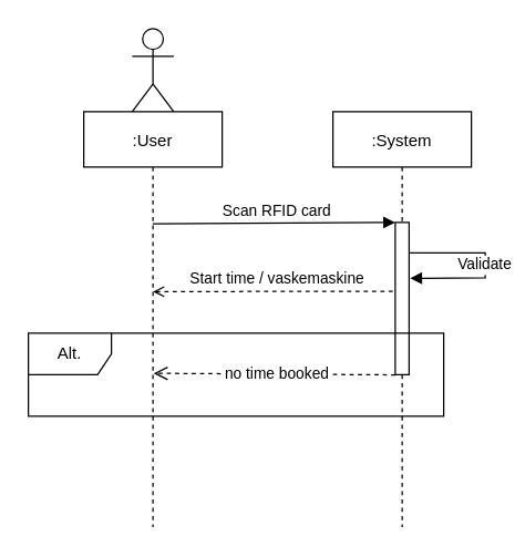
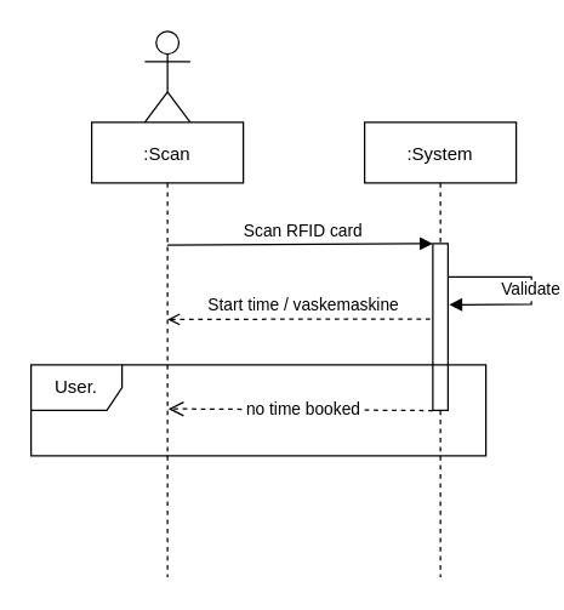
- <mxCell id="2" value=":User" style="shape=umlLifeline;perimeter=lifelinePerimeter;container=1;collapsible=0;recursiveResize=0;rounded=0;shadow=0;strokeWidth=1;" parent="1" vertex="1"><mxGeometry x="60" y="80" width="100" height="300" as="geometry" /></mxCell>
+ <mxCell id="2" value=":Scan" style="shape=umlLifeline;perimeter=lifelinePerimeter;container=1;collapsible=0;recursiveResize=0;rounded=0;shadow=0;strokeWidth=1;" parent="1" vertex="1"><mxGeometry x="60" y="80" width="100" height="300" as="geometry" /></mxCell>
- <mxCell id="10" value="Alt." style="shape=umlFrame;whiteSpace=wrap;html=1;" parent="1" vertex="1"><mxGeometry x="20" y="240" width="300" height="60" as="geometry" /></mxCell>
+ <mxCell id="10" value="User." style="shape=umlFrame;whiteSpace=wrap;html=1;" parent="1" vertex="1"><mxGeometry x="20" y="240" width="300" height="60" as="geometry" /></mxCell>
